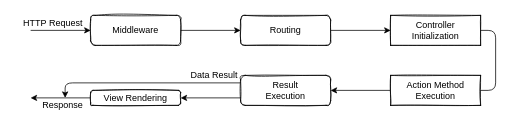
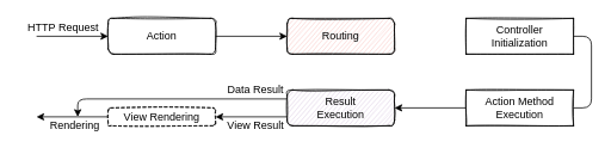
- <mxCell id="2" value="Middleware" style="rounded=1;whiteSpace=wrap;html=1;sketch=1;" vertex="1" parent="1"><mxGeometry x="120" y="20" width="120" height="40" as="geometry" /></mxCell>
+ <mxCell id="2" value="Action" style="rounded=1;whiteSpace=wrap;html=1;sketch=1;" vertex="1" parent="1"><mxGeometry x="120" y="20" width="120" height="40" as="geometry" /></mxCell>
- <mxCell id="3" value="Routing" style="rounded=1;whiteSpace=wrap;html=1;sketch=1;" vertex="1" parent="1"><mxGeometry x="320" y="20" width="120" height="40" as="geometry" /></mxCell>
+ <mxCell id="3" value="Routing" style="rounded=1;whiteSpace=wrap;html=1;sketch=1;fillColor=#f8cecc;" vertex="1" parent="1"><mxGeometry x="320" y="20" width="120" height="40" as="geometry" /></mxCell>
- <mxCell id="9" value="" style="endArrow=classic;html=1;exitX=1;exitY=0.5;exitDx=0;exitDy=0;entryX=0;entryY=0.5;entryDx=0;entryDy=0;" edge="1" parent="1" source="3" target="4"><mxGeometry width="50" height="50" relative="1" as="geometry"><mxPoint x="440" y="350" as="sourcePoint" /><mxPoint x="490" y="300" as="targetPoint" /></mxGeometry></mxCell>
- <mxCell id="6" value="Result&lt;br&gt;Execution" style="rounded=1;whiteSpace=wrap;html=1;sketch=1;" vertex="1" parent="1"><mxGeometry x="320" y="100" width="120" height="40" as="geometry" /></mxCell>
+ <mxCell id="6" value="Result&lt;br&gt;Execution" style="rounded=1;whiteSpace=wrap;html=1;sketch=1;fillColor=#e1d5e7;" vertex="1" parent="1"><mxGeometry x="320" y="100" width="120" height="40" as="geometry" /></mxCell>
- <mxCell id="7" value="View Rendering" style="rounded=1;whiteSpace=wrap;html=1;sketch=1;" vertex="1" parent="1"><mxGeometry x="120" y="120" width="120" height="20" as="geometry" /></mxCell>
+ <mxCell id="7" value="View Rendering" style="rounded=1;whiteSpace=wrap;html=1;sketch=1;dashed=1;" vertex="1" parent="1"><mxGeometry x="120" y="120" width="120" height="20" as="geometry" /></mxCell>
- <mxCell id="19" value="Response" style="text;html=1;strokeColor=none;fillColor=none;align=center;verticalAlign=middle;whiteSpace=wrap;rounded=0;" vertex="1" parent="1"><mxGeometry x="46" y="130" width="74" height="20" as="geometry" /></mxCell>
+ <mxCell id="19" value="Rendering" style="text;html=1;strokeColor=none;fillColor=none;align=center;verticalAlign=middle;whiteSpace=wrap;rounded=0;" vertex="1" parent="1"><mxGeometry x="46" y="130" width="74" height="20" as="geometry" /></mxCell>
+ <mxCell id="14" value="View Result" style="text;html=1;strokeColor=none;fillColor=none;align=center;verticalAlign=middle;whiteSpace=wrap;rounded=0;" vertex="1" parent="1"><mxGeometry x="250" y="130" width="70" height="20" as="geometry" /></mxCell>
